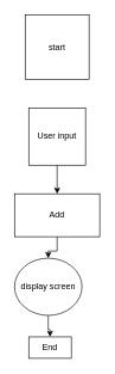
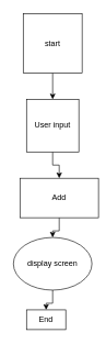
+ <mxCell id="2" value="" style="edgeStyle=orthogonalEdgeStyle;rounded=0;orthogonalLoop=1;jettySize=auto;html=1;" edge="1" parent="1" source="3" target="9"><mxGeometry relative="1" as="geometry" /></mxCell>
- <mxCell id="5" value="Add" style="rounded=0;whiteSpace=wrap;html=1;" vertex="1" parent="1"><mxGeometry x="20" y="270" width="120" height="60" as="geometry" /></mxCell>
+ <mxCell id="5" value="Add" style="rounded=0;whiteSpace=wrap;html=1;" vertex="1" parent="1"><mxGeometry x="30" y="270" width="120" height="60" as="geometry" /></mxCell>
- <mxCell id="7" value="display screen" style="ellipse;whiteSpace=wrap;html=1;" vertex="1" parent="1"><mxGeometry x="20" y="360" width="95" height="80" as="geometry" /></mxCell>
+ <mxCell id="7" value="display screen" style="ellipse;whiteSpace=wrap;html=1;" vertex="1" parent="1"><mxGeometry x="20" y="360" width="120" height="80" as="geometry" /></mxCell>
